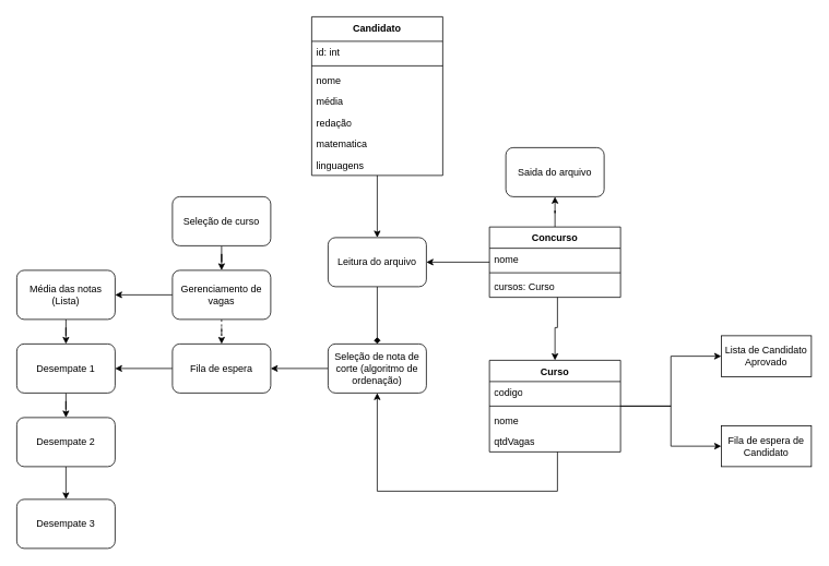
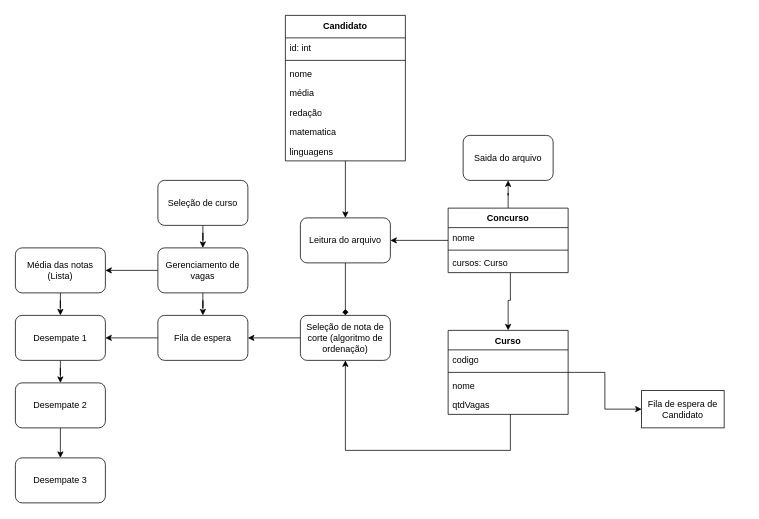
- <mxCell id="9" style="edgeStyle=orthogonalEdgeStyle;rounded=0;orthogonalLoop=1;jettySize=auto;html=1;dashed=1;" edge="1" parent="1" source="11" target="13"><mxGeometry relative="1" as="geometry" /></mxCell>
+ <mxCell id="9" style="edgeStyle=orthogonalEdgeStyle;rounded=0;orthogonalLoop=1;jettySize=auto;html=1;" edge="1" parent="1" source="11" target="13"><mxGeometry relative="1" as="geometry" /></mxCell>
- <mxCell id="43" value="Lista de Candidato Aprovado" style="html=1;whiteSpace=wrap;" vertex="1" parent="1"><mxGeometry x="880" y="410" width="110" height="50" as="geometry" /></mxCell>
- <mxCell id="35" style="edgeStyle=orthogonalEdgeStyle;rounded=0;orthogonalLoop=1;jettySize=auto;html=1;entryX=0;entryY=0.5;entryDx=0;entryDy=0;" edge="1" parent="1" source="38" target="43"><mxGeometry relative="1" as="geometry" /></mxCell>
- <mxCell id="44" value="Fila de espera de Candidato" style="html=1;whiteSpace=wrap;" vertex="1" parent="1"><mxGeometry x="880" y="520" width="110" height="50" as="geometry" /></mxCell>
+ <mxCell id="44" value="Fila de espera de Candidato" style="html=1;whiteSpace=wrap;" vertex="1" parent="1"><mxGeometry x="855" y="520" width="110" height="50" as="geometry" /></mxCell>
